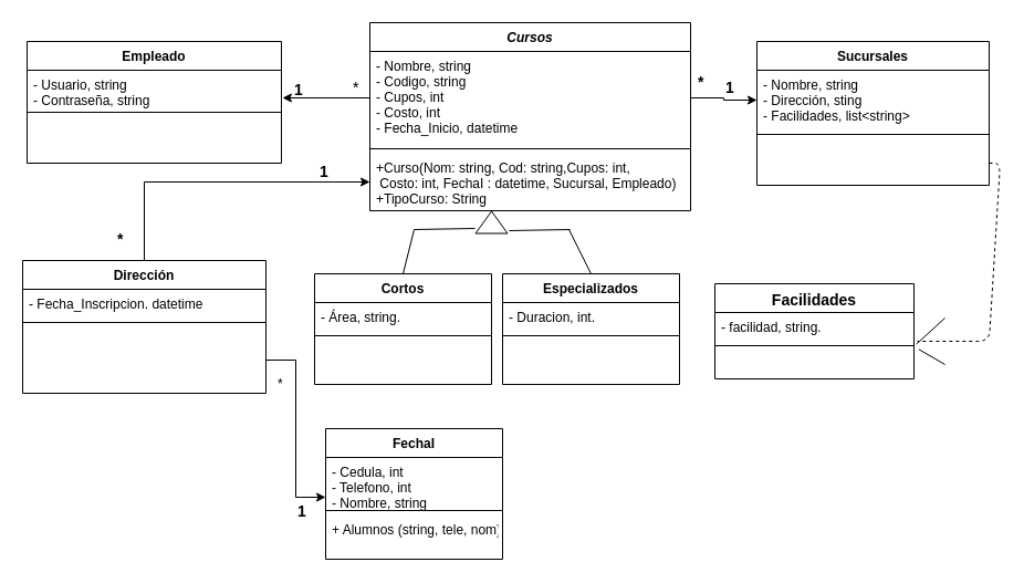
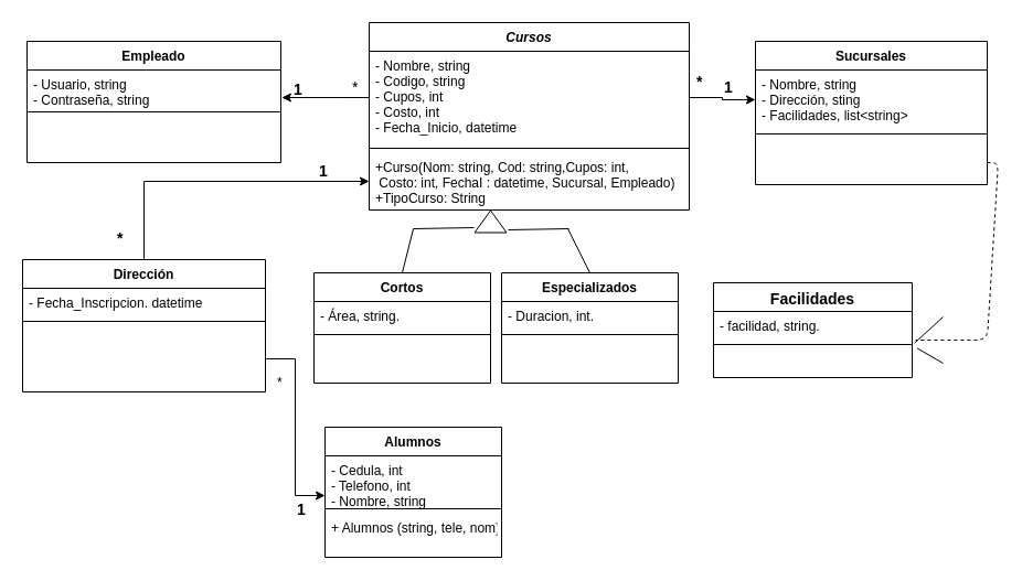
- <mxCell id="2" value="FechaI" style="swimlane;fontStyle=1;align=center;verticalAlign=top;childLayout=stackLayout;horizontal=1;startSize=26;horizontalStack=0;resizeParent=1;resizeParentMax=0;resizeLast=0;collapsible=1;marginBottom=0;" parent="1" vertex="1"><mxGeometry x="294" y="387" width="160" height="118" as="geometry"><mxRectangle x="80" y="37" width="80" height="26" as="alternateBounds" /></mxGeometry></mxCell>
+ <mxCell id="2" value="Alumnos" style="swimlane;fontStyle=1;align=center;verticalAlign=top;childLayout=stackLayout;horizontal=1;startSize=26;horizontalStack=0;resizeParent=1;resizeParentMax=0;resizeLast=0;collapsible=1;marginBottom=0;" parent="1" vertex="1"><mxGeometry x="294" y="387" width="160" height="118" as="geometry"><mxRectangle x="80" y="37" width="80" height="26" as="alternateBounds" /></mxGeometry></mxCell>
